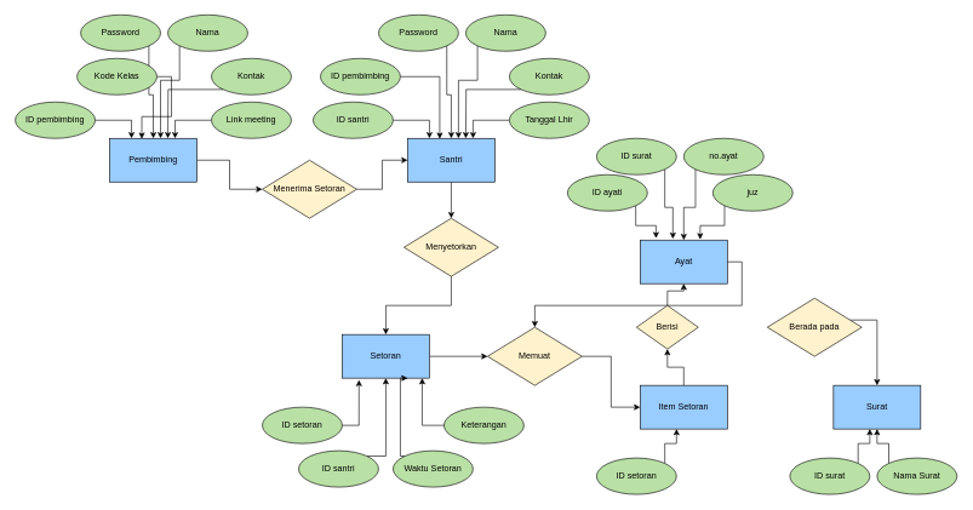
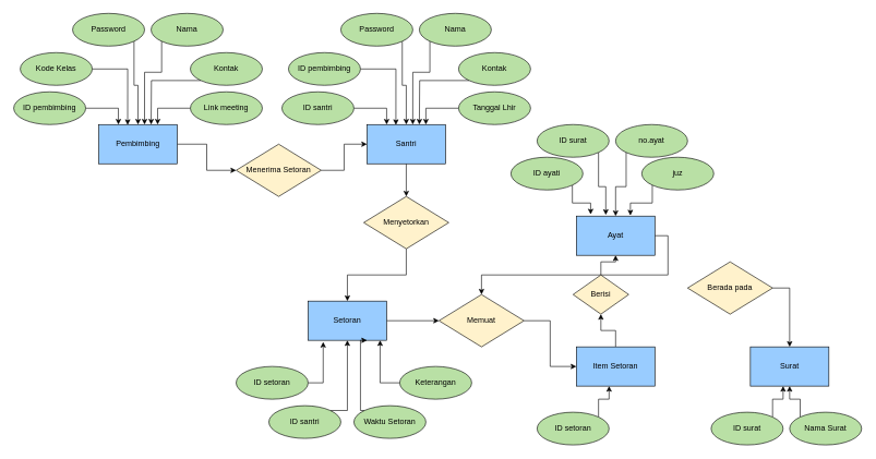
- <mxCell id="15" value="Kode Kelas" style="ellipse;whiteSpace=wrap;html=1;fillColor=#B9E0A5;" vertex="1" parent="1"><mxGeometry x="105" y="80" width="110" height="50" as="geometry" /></mxCell>
+ <mxCell id="15" value="Kode Kelas" style="ellipse;whiteSpace=wrap;html=1;fillColor=#B9E0A5;" vertex="1" parent="1"><mxGeometry x="30" y="80" width="110" height="50" as="geometry" /></mxCell>
- <mxCell id="66" value="Berada pada" style="rhombus;whiteSpace=wrap;html=1;fillColor=#FFF2CC;" vertex="1" parent="1"><mxGeometry x="1055" y="410" width="130" height="80" as="geometry" /></mxCell>
+ <mxCell id="66" value="Berada pada" style="rhombus;whiteSpace=wrap;html=1;fillColor=#FFF2CC;" vertex="1" parent="1"><mxGeometry x="1050" y="400" width="130" height="80" as="geometry" /></mxCell>
